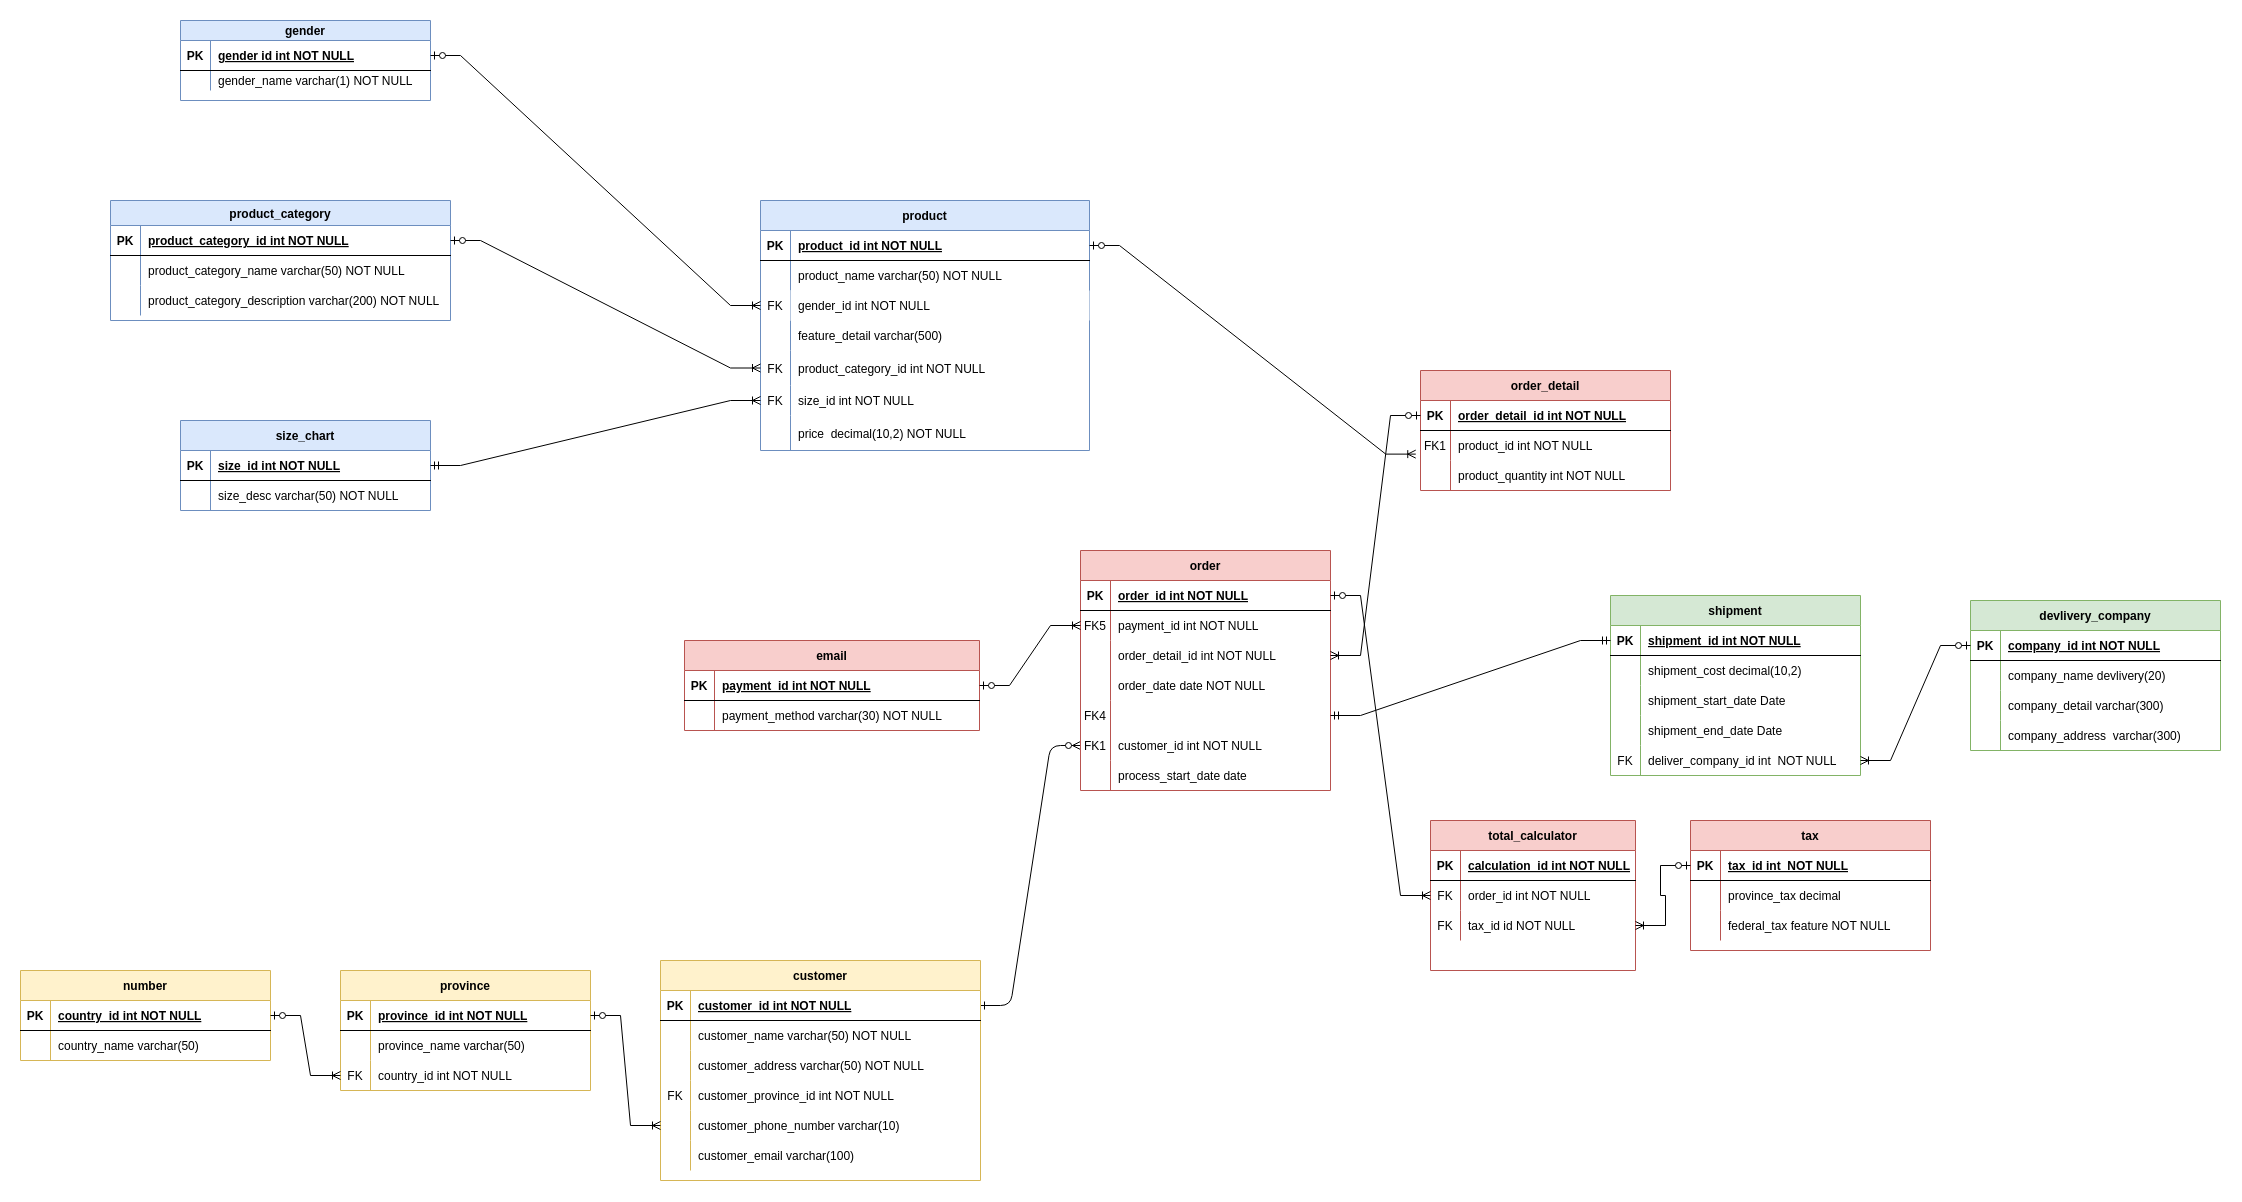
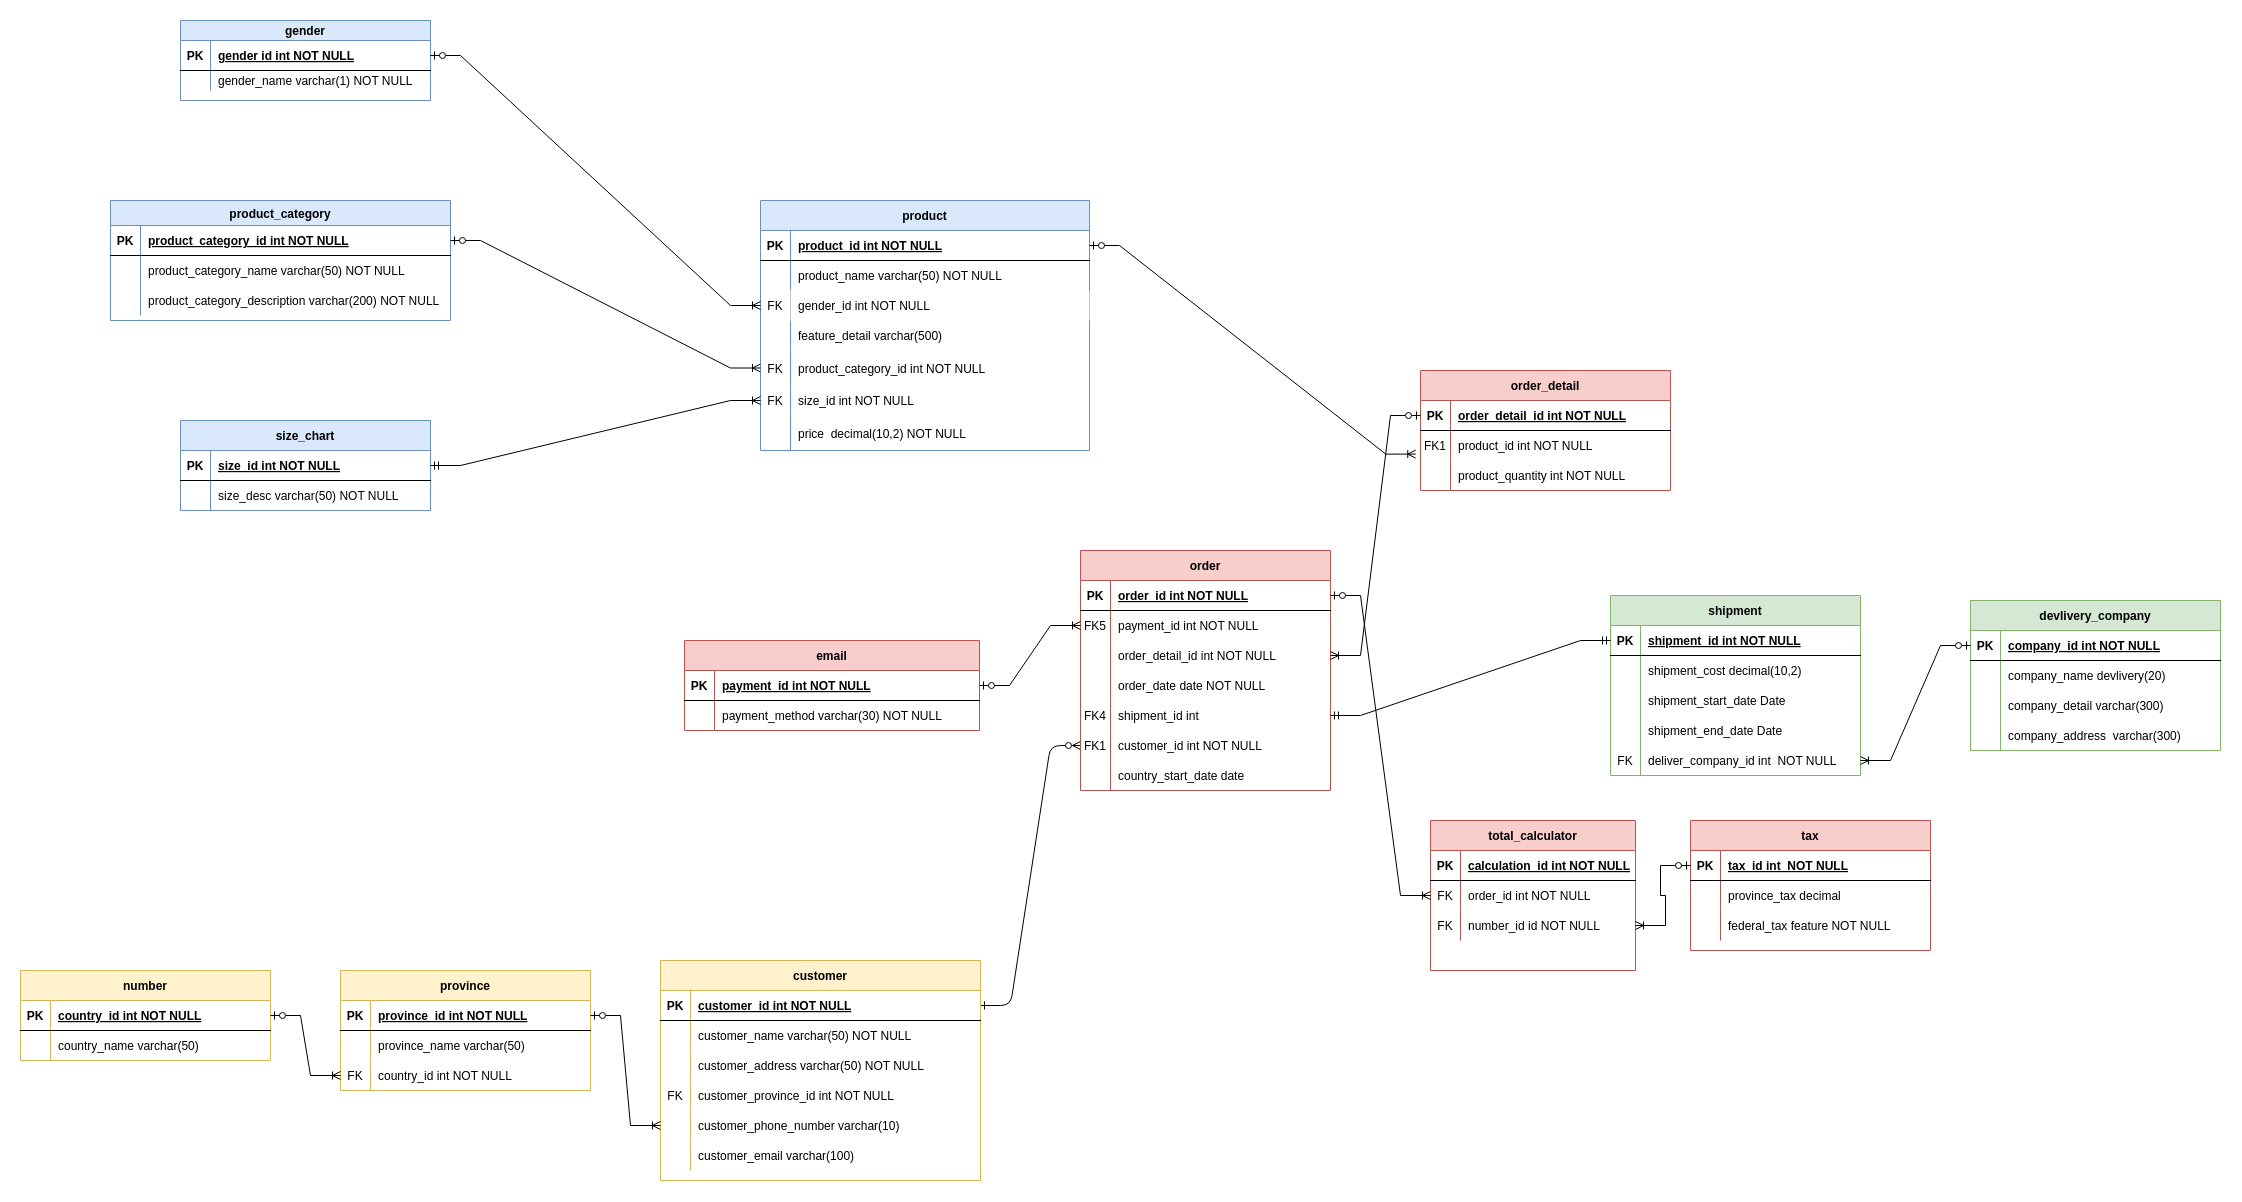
+ <mxCell id="17" value="shipment_id int " style="shape=partialRectangle;overflow=hidden;connectable=0;fillColor=none;top=0;left=0;bottom=0;right=0;align=left;spacingLeft=6;" parent="15" vertex="1"><mxGeometry x="30" width="220" height="30" as="geometry"><mxRectangle width="220" height="30" as="alternateBounds" /></mxGeometry></mxCell>
- <mxCell id="23" value="process_start_date date" style="shape=partialRectangle;overflow=hidden;connectable=0;fillColor=none;top=0;left=0;bottom=0;right=0;align=left;spacingLeft=6;" parent="21" vertex="1"><mxGeometry x="30" width="220" height="30" as="geometry"><mxRectangle width="220" height="30" as="alternateBounds" /></mxGeometry></mxCell>
+ <mxCell id="23" value="country_start_date date" style="shape=partialRectangle;overflow=hidden;connectable=0;fillColor=none;top=0;left=0;bottom=0;right=0;align=left;spacingLeft=6;" parent="21" vertex="1"><mxGeometry x="30" width="220" height="30" as="geometry"><mxRectangle width="220" height="30" as="alternateBounds" /></mxGeometry></mxCell>
- <mxCell id="171" value="tax_id id NOT NULL" style="shape=partialRectangle;connectable=0;fillColor=none;top=0;left=0;bottom=0;right=0;align=left;spacingLeft=6;overflow=hidden;" parent="169" vertex="1"><mxGeometry x="30" width="175" height="30" as="geometry"><mxRectangle width="175" height="30" as="alternateBounds" /></mxGeometry></mxCell>
+ <mxCell id="171" value="number_id id NOT NULL" style="shape=partialRectangle;connectable=0;fillColor=none;top=0;left=0;bottom=0;right=0;align=left;spacingLeft=6;overflow=hidden;" parent="169" vertex="1"><mxGeometry x="30" width="175" height="30" as="geometry"><mxRectangle width="175" height="30" as="alternateBounds" /></mxGeometry></mxCell>
